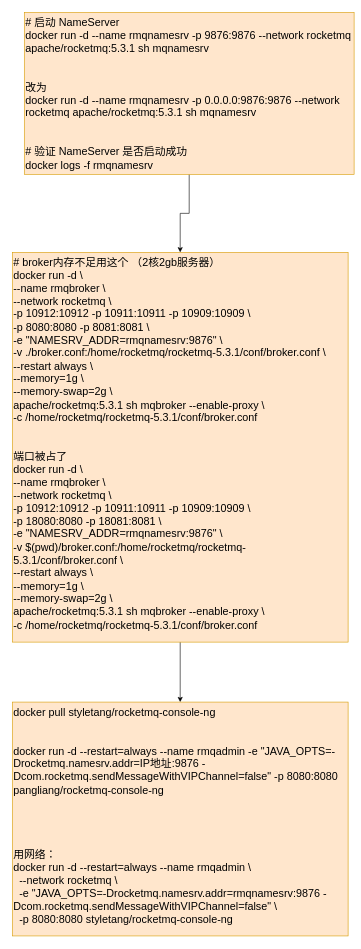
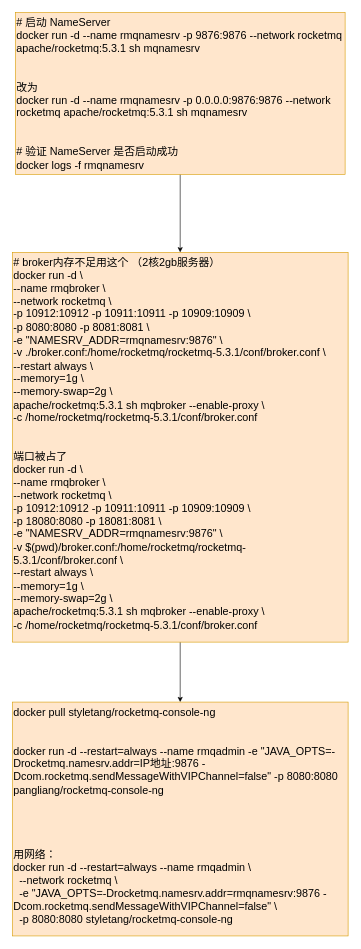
- <mxCell id="3" value="# 启动 NameServer&#10;docker run -d --name rmqnamesrv -p 9876:9876 --network rocketmq apache/rocketmq:5.3.1 sh mqnamesrv&#10;&#10;&#10;改为&#10;docker run -d --name rmqnamesrv -p 0.0.0.0:9876:9876 --network rocketmq apache/rocketmq:5.3.1 sh mqnamesrv&#10;&#10;&#10;# 验证 NameServer 是否启动成功&#10;docker logs -f rmqnamesrv" style="text;whiteSpace=wrap;fontSize=18;fillColor=#ffe6cc;strokeColor=#d79b00;" vertex="1" parent="1"><mxGeometry x="40" y="20" width="550" height="270" as="geometry" /></mxCell>
+ <mxCell id="3" value="# 启动 NameServer&#10;docker run -d --name rmqnamesrv -p 9876:9876 --network rocketmq apache/rocketmq:5.3.1 sh mqnamesrv&#10;&#10;&#10;改为&#10;docker run -d --name rmqnamesrv -p 0.0.0.0:9876:9876 --network rocketmq apache/rocketmq:5.3.1 sh mqnamesrv&#10;&#10;&#10;# 验证 NameServer 是否启动成功&#10;docker logs -f rmqnamesrv" style="text;whiteSpace=wrap;fontSize=18;fillColor=#ffe6cc;strokeColor=#d79b00;" vertex="1" parent="1"><mxGeometry x="25" y="20" width="550" height="270" as="geometry" /></mxCell>
